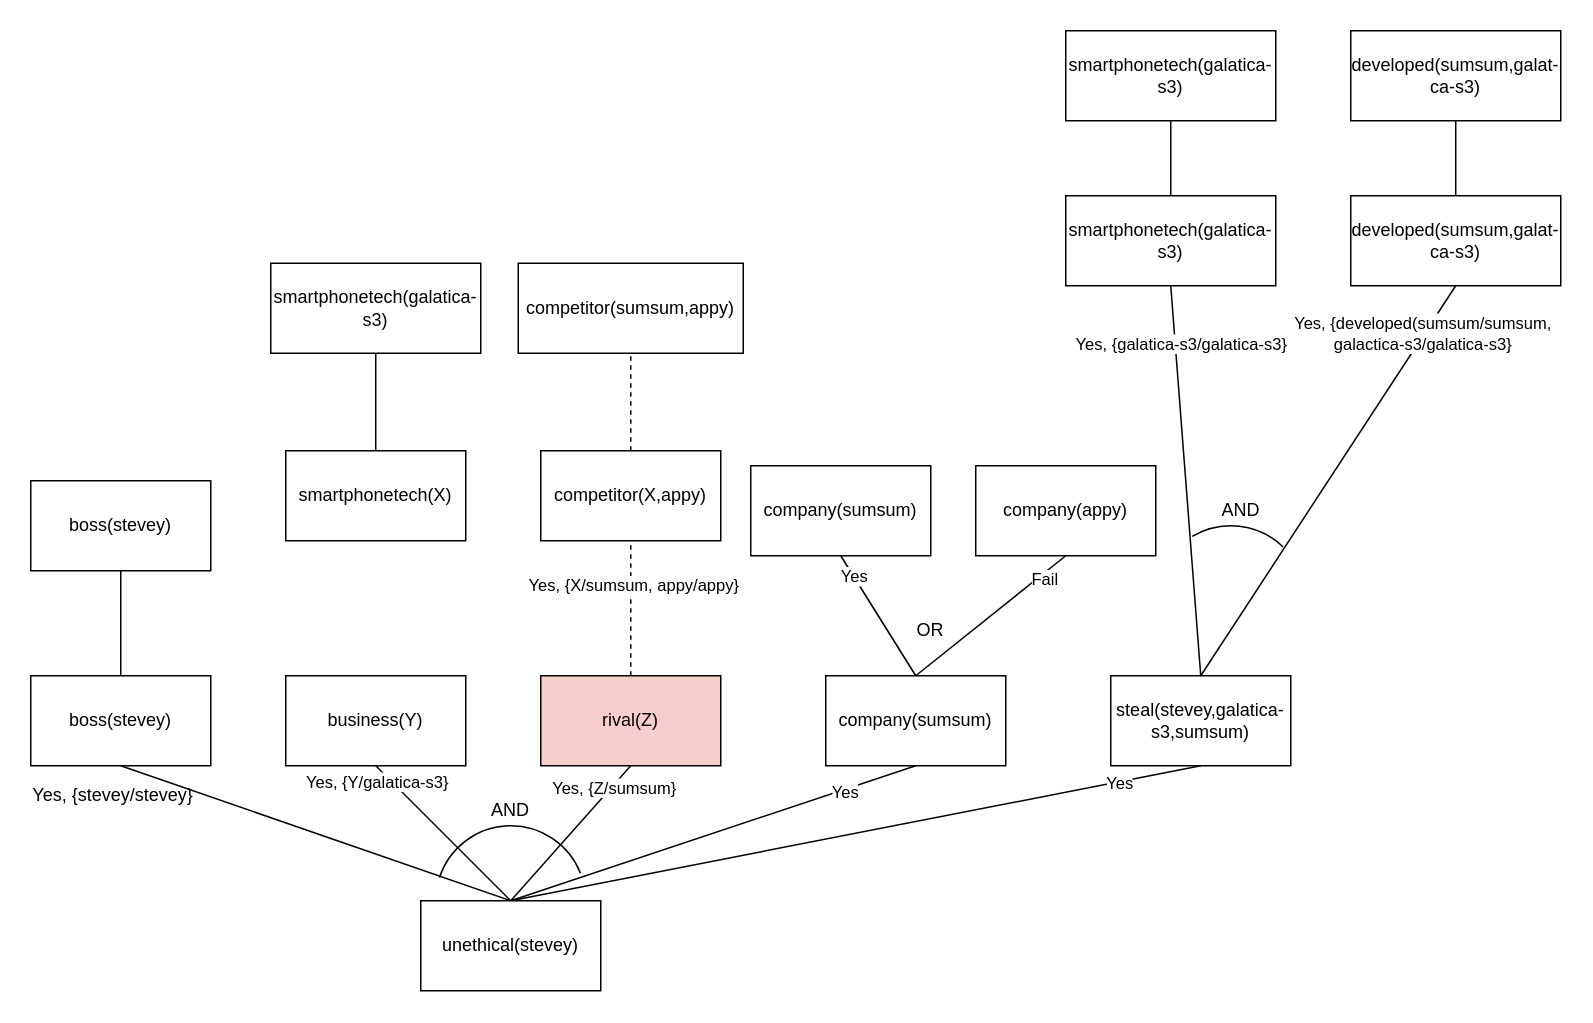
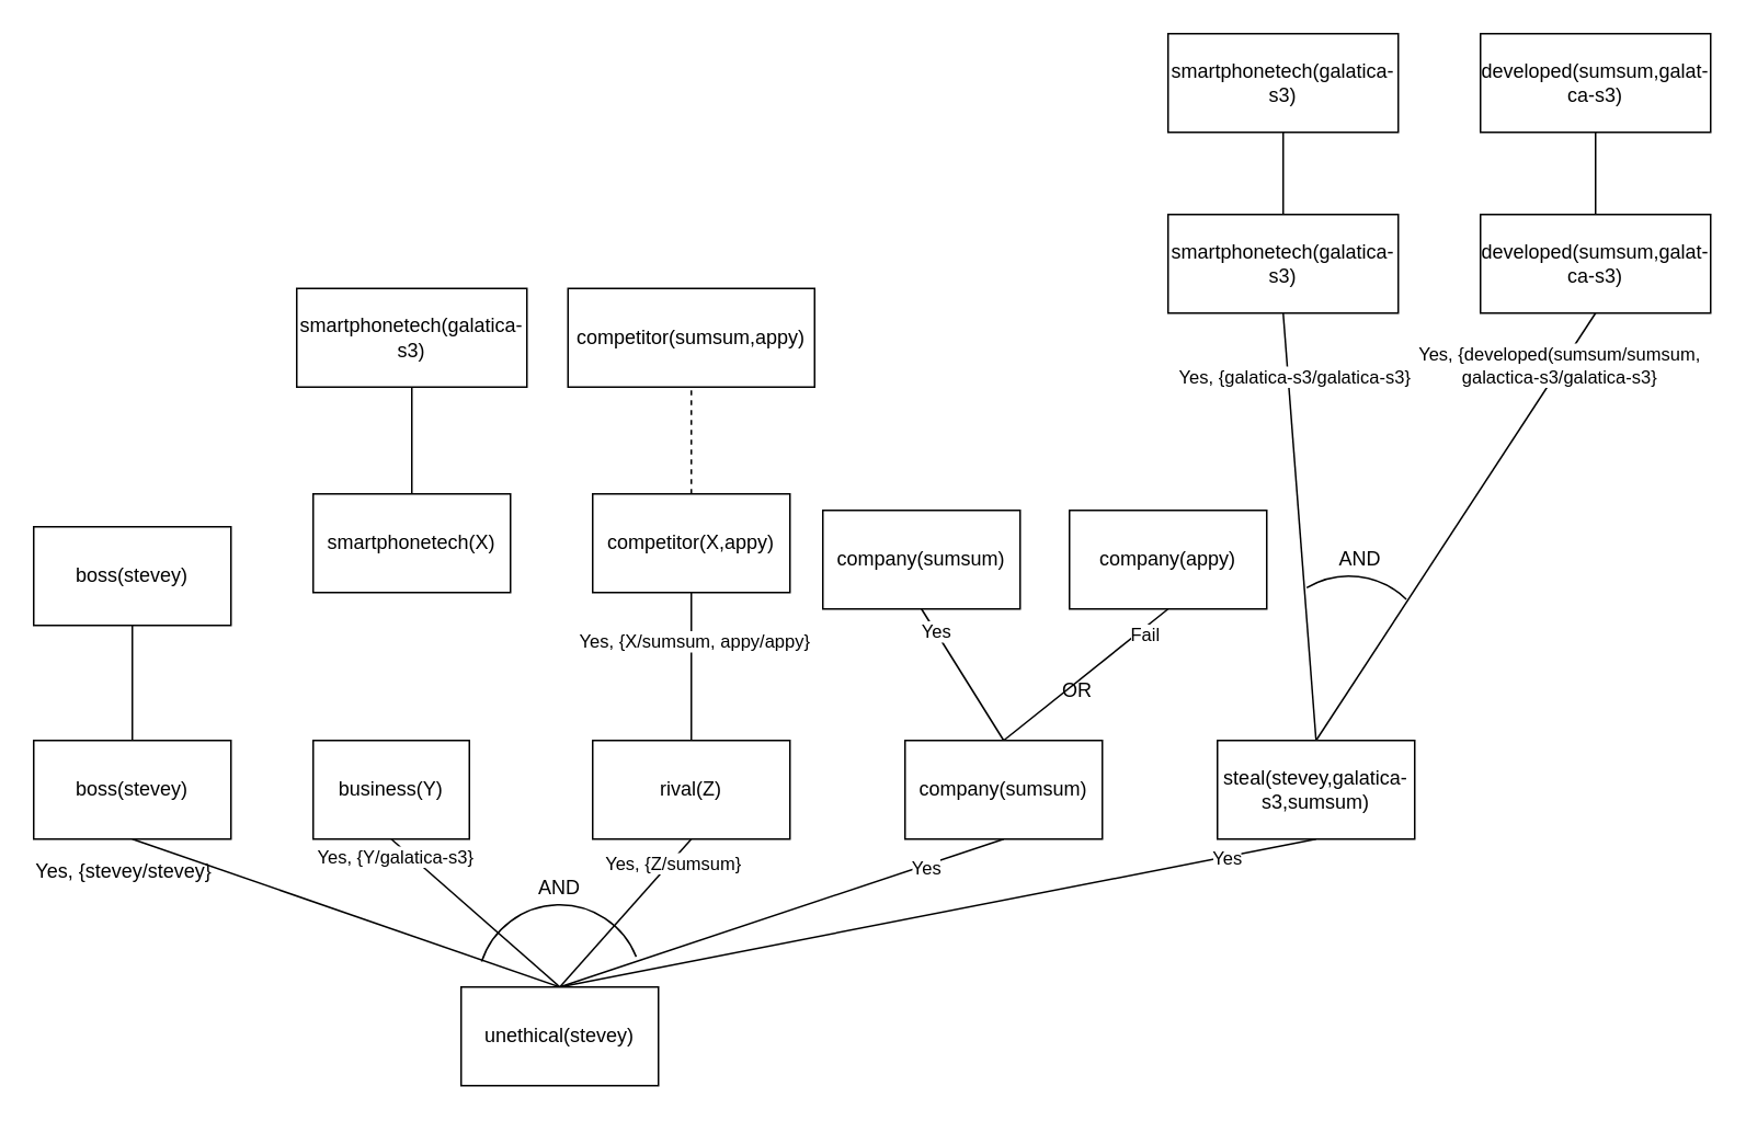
- <mxCell id="48" value="OR" style="text;html=1;strokeColor=none;fillColor=none;align=center;verticalAlign=middle;whiteSpace=wrap;rounded=0;labelBackgroundColor=none;" vertex="1" parent="1"><mxGeometry x="600" y="410" width="40" height="20" as="geometry" /></mxCell>
+ <mxCell id="48" value="OR" style="text;html=1;strokeColor=none;fillColor=none;align=center;verticalAlign=middle;whiteSpace=wrap;rounded=0;labelBackgroundColor=none;" vertex="1" parent="1"><mxGeometry x="635" y="410" width="40" height="20" as="geometry" /></mxCell>
- <mxCell id="15" style="edgeStyle=none;rounded=0;orthogonalLoop=1;jettySize=auto;html=1;exitX=0.5;exitY=0;exitDx=0;exitDy=0;entryX=0.5;entryY=1;entryDx=0;entryDy=0;endArrow=none;endFill=0;dashed=1;" edge="1" parent="1" source="17" target="26"><mxGeometry relative="1" as="geometry" /></mxCell>
+ <mxCell id="15" style="edgeStyle=none;rounded=0;orthogonalLoop=1;jettySize=auto;html=1;exitX=0.5;exitY=0;exitDx=0;exitDy=0;entryX=0.5;entryY=1;entryDx=0;entryDy=0;endArrow=none;endFill=0;" edge="1" parent="1" source="17" target="26"><mxGeometry relative="1" as="geometry" /></mxCell>
- <mxCell id="14" value="business(Y)" style="rounded=0;whiteSpace=wrap;html=1;" vertex="1" parent="1"><mxGeometry x="190" y="450" width="120" height="60" as="geometry" /></mxCell>
+ <mxCell id="14" value="business(Y)" style="rounded=0;whiteSpace=wrap;html=1;" vertex="1" parent="1"><mxGeometry x="190" y="450" width="95" height="60" as="geometry" /></mxCell>
- <mxCell id="17" value="rival(Z)" style="rounded=0;whiteSpace=wrap;html=1;fillColor=#f8cecc;" vertex="1" parent="1"><mxGeometry x="360" y="450" width="120" height="60" as="geometry" /></mxCell>
+ <mxCell id="17" value="rival(Z)" style="rounded=0;whiteSpace=wrap;html=1;" vertex="1" parent="1"><mxGeometry x="360" y="450" width="120" height="60" as="geometry" /></mxCell>
